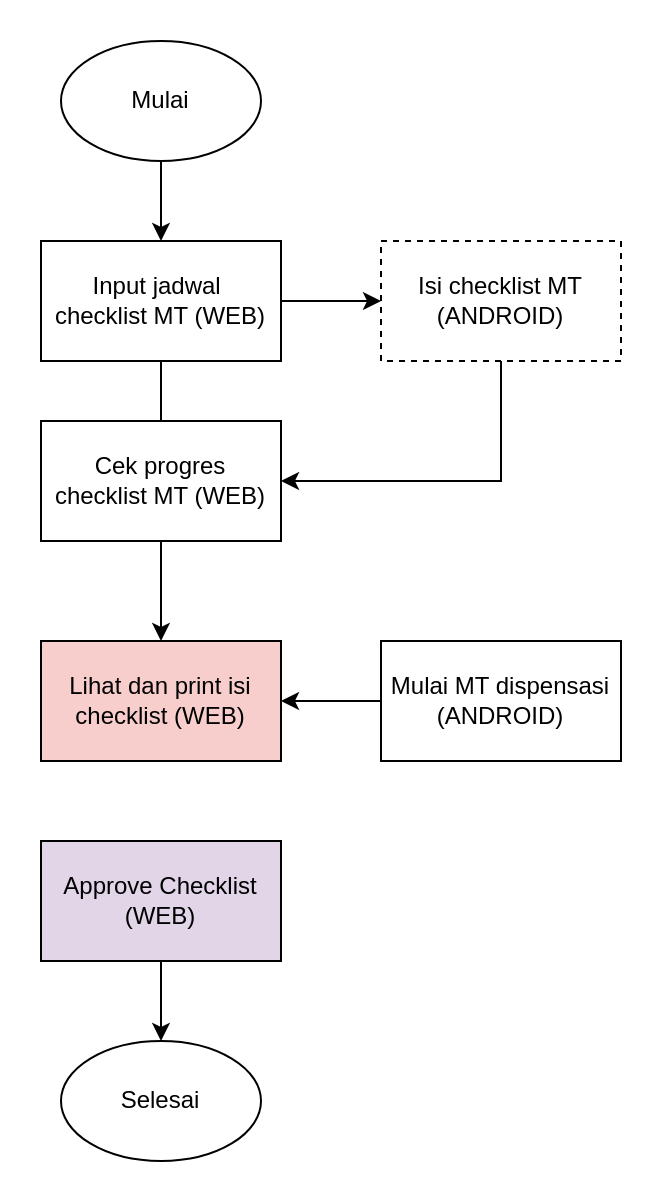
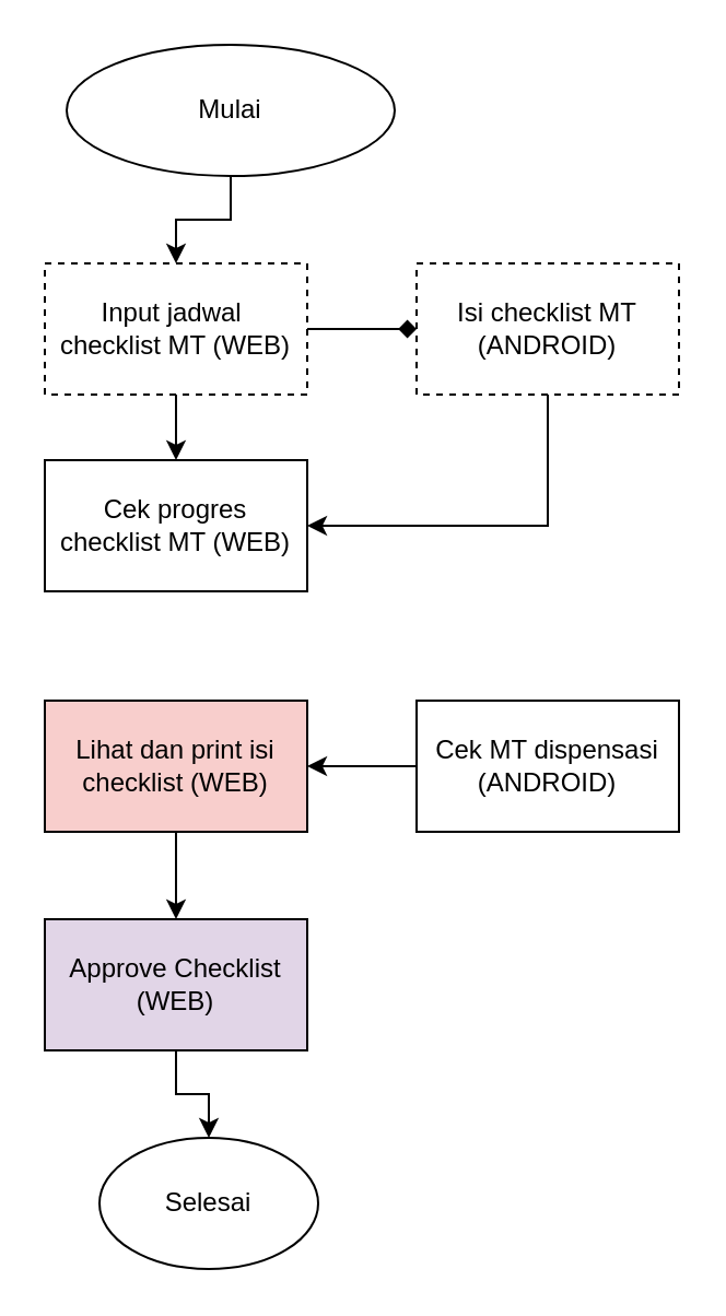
- <mxCell id="6" value="Mulai" style="ellipse;whiteSpace=wrap;html=1;" vertex="1" parent="1"><mxGeometry x="30" y="20" width="100" height="60" as="geometry" /></mxCell>
+ <mxCell id="6" value="Mulai" style="ellipse;whiteSpace=wrap;html=1;" vertex="1" parent="1"><mxGeometry x="30" y="20" width="150" height="60" as="geometry" /></mxCell>
- <mxCell id="4" value="Input jadwal&amp;nbsp;&lt;br&gt;checklist MT (WEB)" style="rounded=0;whiteSpace=wrap;html=1;" vertex="1" parent="1"><mxGeometry x="20" y="120" width="120" height="60" as="geometry" /></mxCell>
+ <mxCell id="4" value="Input jadwal&amp;nbsp;&lt;br&gt;checklist MT (WEB)" style="rounded=0;whiteSpace=wrap;html=1;dashed=1;" vertex="1" parent="1"><mxGeometry x="20" y="120" width="120" height="60" as="geometry" /></mxCell>
- <mxCell id="2" style="edgeStyle=orthogonalEdgeStyle;rounded=0;orthogonalLoop=1;jettySize=auto;html=1;exitX=1;exitY=0.5;exitDx=0;exitDy=0;entryX=0;entryY=0.5;entryDx=0;entryDy=0;" edge="1" parent="1" source="4" target="10"><mxGeometry relative="1" as="geometry" /></mxCell>
+ <mxCell id="2" style="edgeStyle=orthogonalEdgeStyle;rounded=0;orthogonalLoop=1;jettySize=auto;html=1;exitX=1;exitY=0.5;exitDx=0;exitDy=0;entryX=0;entryY=0.5;entryDx=0;entryDy=0;endArrow=diamond;" edge="1" parent="1" source="4" target="10"><mxGeometry relative="1" as="geometry" /></mxCell>
- <mxCell id="3" style="edgeStyle=orthogonalEdgeStyle;rounded=0;orthogonalLoop=1;jettySize=auto;html=1;exitX=0.5;exitY=1;exitDx=0;exitDy=0;entryX=0.5;entryY=0;entryDx=0;entryDy=0;endArrow=none;" edge="1" parent="1" source="4" target="8"><mxGeometry relative="1" as="geometry" /></mxCell>
+ <mxCell id="3" style="edgeStyle=orthogonalEdgeStyle;rounded=0;orthogonalLoop=1;jettySize=auto;html=1;exitX=0.5;exitY=1;exitDx=0;exitDy=0;entryX=0.5;entryY=0;entryDx=0;entryDy=0;" edge="1" parent="1" source="4" target="8"><mxGeometry relative="1" as="geometry" /></mxCell>
- <mxCell id="7" style="edgeStyle=orthogonalEdgeStyle;rounded=0;orthogonalLoop=1;jettySize=auto;html=1;exitX=0.5;exitY=1;exitDx=0;exitDy=0;" edge="1" parent="1" source="8" target="12"><mxGeometry relative="1" as="geometry" /></mxCell>
- <mxCell id="14" value="Mulai MT dispensasi&lt;br&gt;(ANDROID)" style="rounded=0;whiteSpace=wrap;html=1;" vertex="1" parent="1"><mxGeometry x="190" y="320" width="120" height="60" as="geometry" /></mxCell>
+ <mxCell id="14" value="Cek MT dispensasi&lt;br&gt;(ANDROID)" style="rounded=0;whiteSpace=wrap;html=1;" vertex="1" parent="1"><mxGeometry x="190" y="320" width="120" height="60" as="geometry" /></mxCell>
+ <mxCell id="11" style="edgeStyle=orthogonalEdgeStyle;rounded=0;orthogonalLoop=1;jettySize=auto;html=1;exitX=0.5;exitY=1;exitDx=0;exitDy=0;" edge="1" parent="1" source="12" target="16"><mxGeometry relative="1" as="geometry" /></mxCell>
- <mxCell id="17" value="Selesai" style="ellipse;whiteSpace=wrap;html=1;" vertex="1" parent="1"><mxGeometry x="30" y="520" width="100" height="60" as="geometry" /></mxCell>
+ <mxCell id="17" value="Selesai" style="ellipse;whiteSpace=wrap;html=1;" vertex="1" parent="1"><mxGeometry x="45" y="520" width="100" height="60" as="geometry" /></mxCell>
